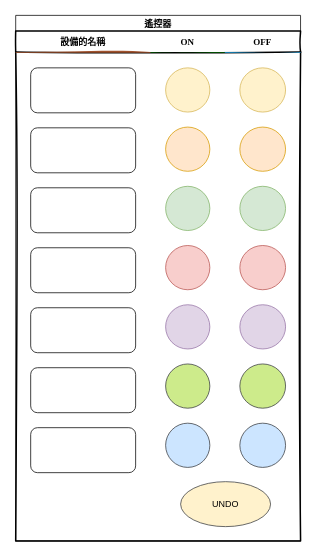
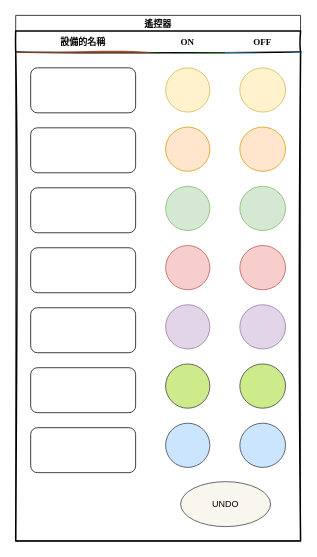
- <mxCell id="28" value="UNDO" style="ellipse;whiteSpace=wrap;html=1;fillColor=#fff2cc;strokeColor=#36393d;" vertex="1" parent="1"><mxGeometry x="240" y="642" width="120" height="60" as="geometry" /></mxCell>
+ <mxCell id="28" value="UNDO" style="ellipse;whiteSpace=wrap;html=1;fillColor=#f9f7ed;strokeColor=#36393d;" vertex="1" parent="1"><mxGeometry x="240" y="642" width="120" height="60" as="geometry" /></mxCell>
